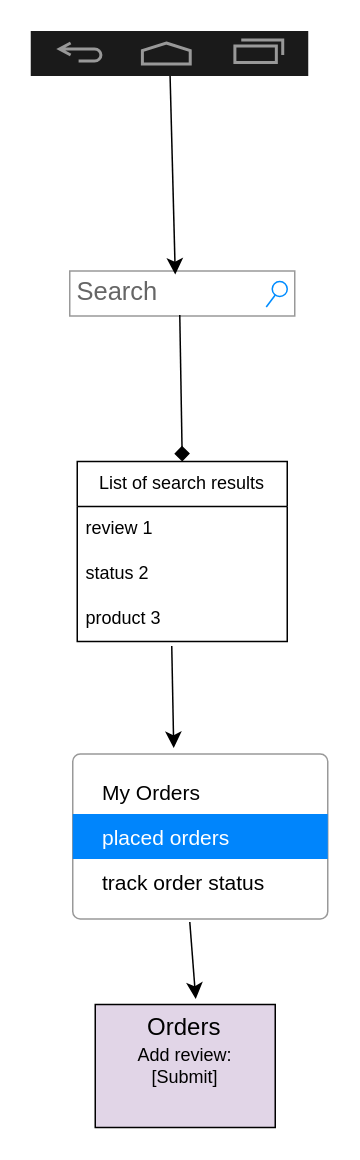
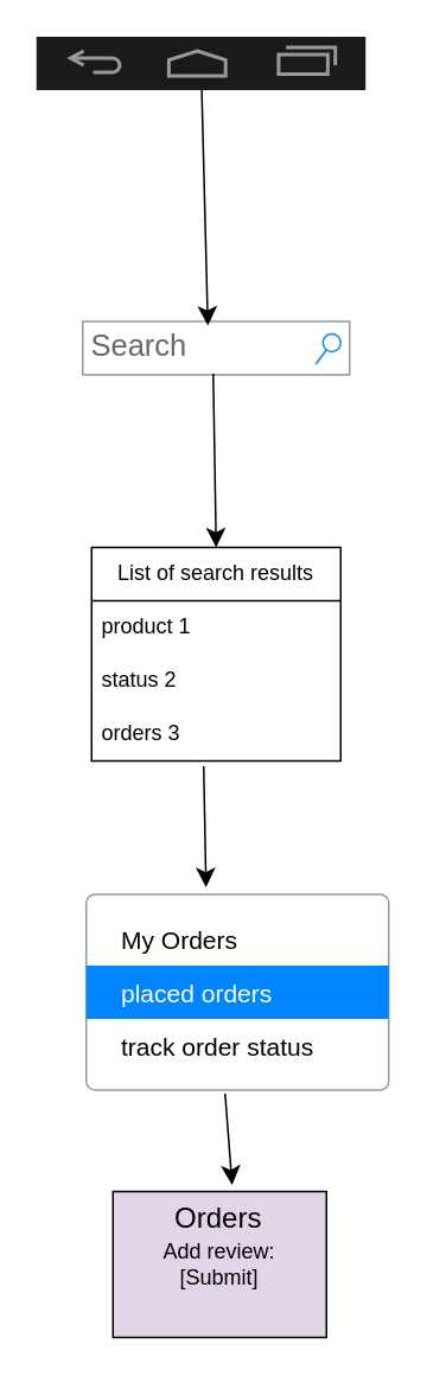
- <mxCell id="9" value="" style="endArrow=diamond;html=1;rounded=0;fontSize=12;startSize=8;endSize=8;curved=1;exitX=0.489;exitY=0.978;exitDx=0;exitDy=0;exitPerimeter=0;entryX=0.5;entryY=0;entryDx=0;entryDy=0;" edge="1" parent="1" source="3" target="4"><mxGeometry width="50" height="50" relative="1" as="geometry"><mxPoint x="99" y="205" as="sourcePoint" /><mxPoint x="149" y="155" as="targetPoint" /></mxGeometry></mxCell>
+ <mxCell id="9" value="" style="endArrow=classic;html=1;rounded=0;fontSize=12;startSize=8;endSize=8;curved=1;exitX=0.489;exitY=0.978;exitDx=0;exitDy=0;exitPerimeter=0;entryX=0.5;entryY=0;entryDx=0;entryDy=0;" edge="1" parent="1" source="3" target="4"><mxGeometry width="50" height="50" relative="1" as="geometry"><mxPoint x="99" y="205" as="sourcePoint" /><mxPoint x="149" y="155" as="targetPoint" /></mxGeometry></mxCell>
- <mxCell id="5" value="review 1" style="text;strokeColor=none;fillColor=none;align=left;verticalAlign=middle;spacingLeft=4;spacingRight=4;overflow=hidden;points=[[0,0.5],[1,0.5]];portConstraint=eastwest;rotatable=0;whiteSpace=wrap;html=1;" vertex="1" parent="4"><mxGeometry y="30" width="140" height="30" as="geometry" /></mxCell>
+ <mxCell id="5" value="product 1" style="text;strokeColor=none;fillColor=none;align=left;verticalAlign=middle;spacingLeft=4;spacingRight=4;overflow=hidden;points=[[0,0.5],[1,0.5]];portConstraint=eastwest;rotatable=0;whiteSpace=wrap;html=1;" vertex="1" parent="4"><mxGeometry y="30" width="140" height="30" as="geometry" /></mxCell>
- <mxCell id="7" value="product 3" style="text;strokeColor=none;fillColor=none;align=left;verticalAlign=middle;spacingLeft=4;spacingRight=4;overflow=hidden;points=[[0,0.5],[1,0.5]];portConstraint=eastwest;rotatable=0;whiteSpace=wrap;html=1;" vertex="1" parent="4"><mxGeometry y="90" width="140" height="30" as="geometry" /></mxCell>
+ <mxCell id="7" value="orders 3" style="text;strokeColor=none;fillColor=none;align=left;verticalAlign=middle;spacingLeft=4;spacingRight=4;overflow=hidden;points=[[0,0.5],[1,0.5]];portConstraint=eastwest;rotatable=0;whiteSpace=wrap;html=1;" vertex="1" parent="4"><mxGeometry y="90" width="140" height="30" as="geometry" /></mxCell>
